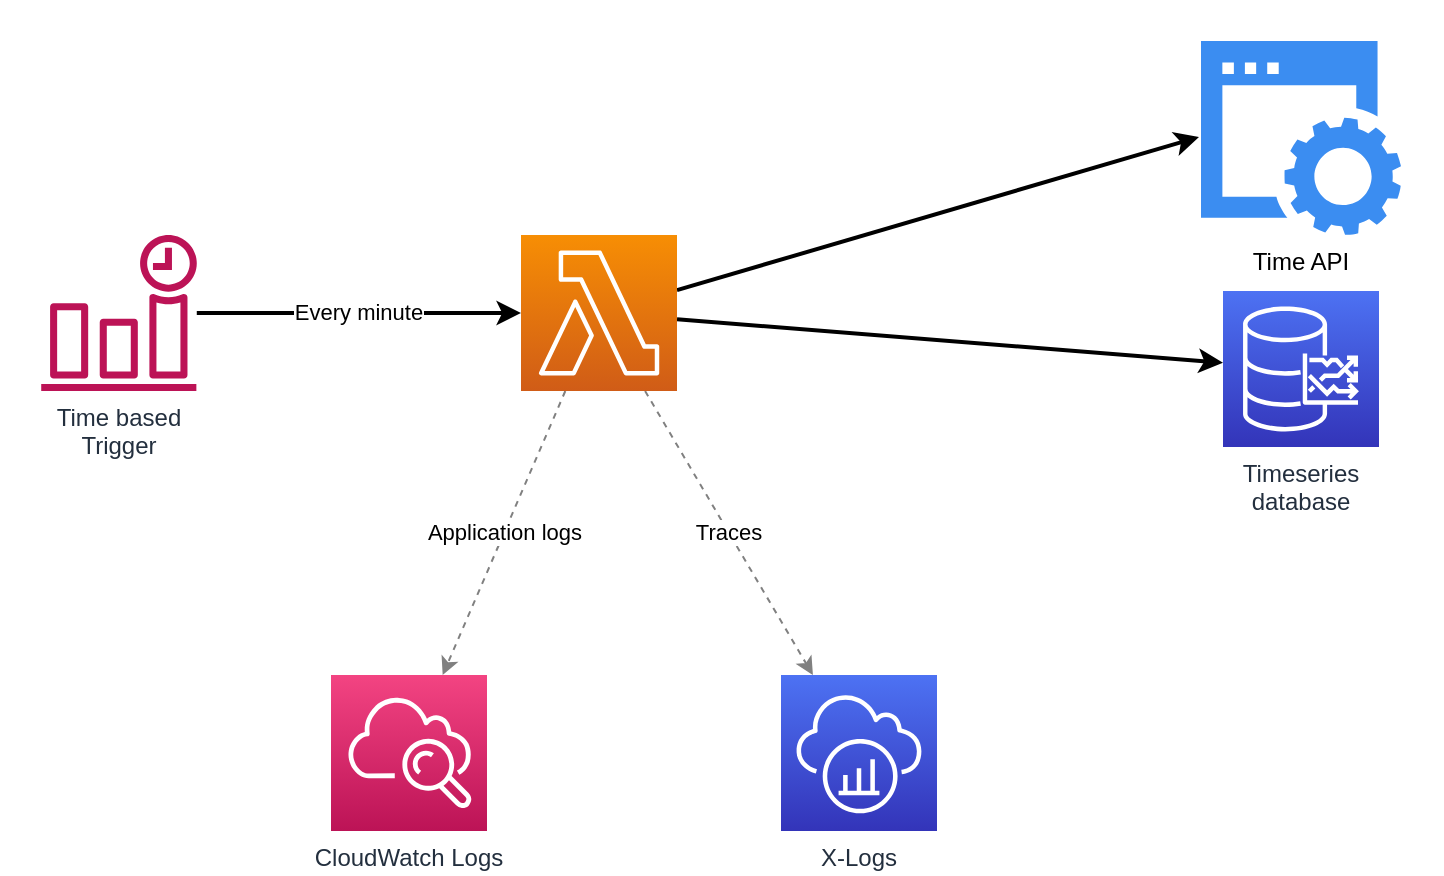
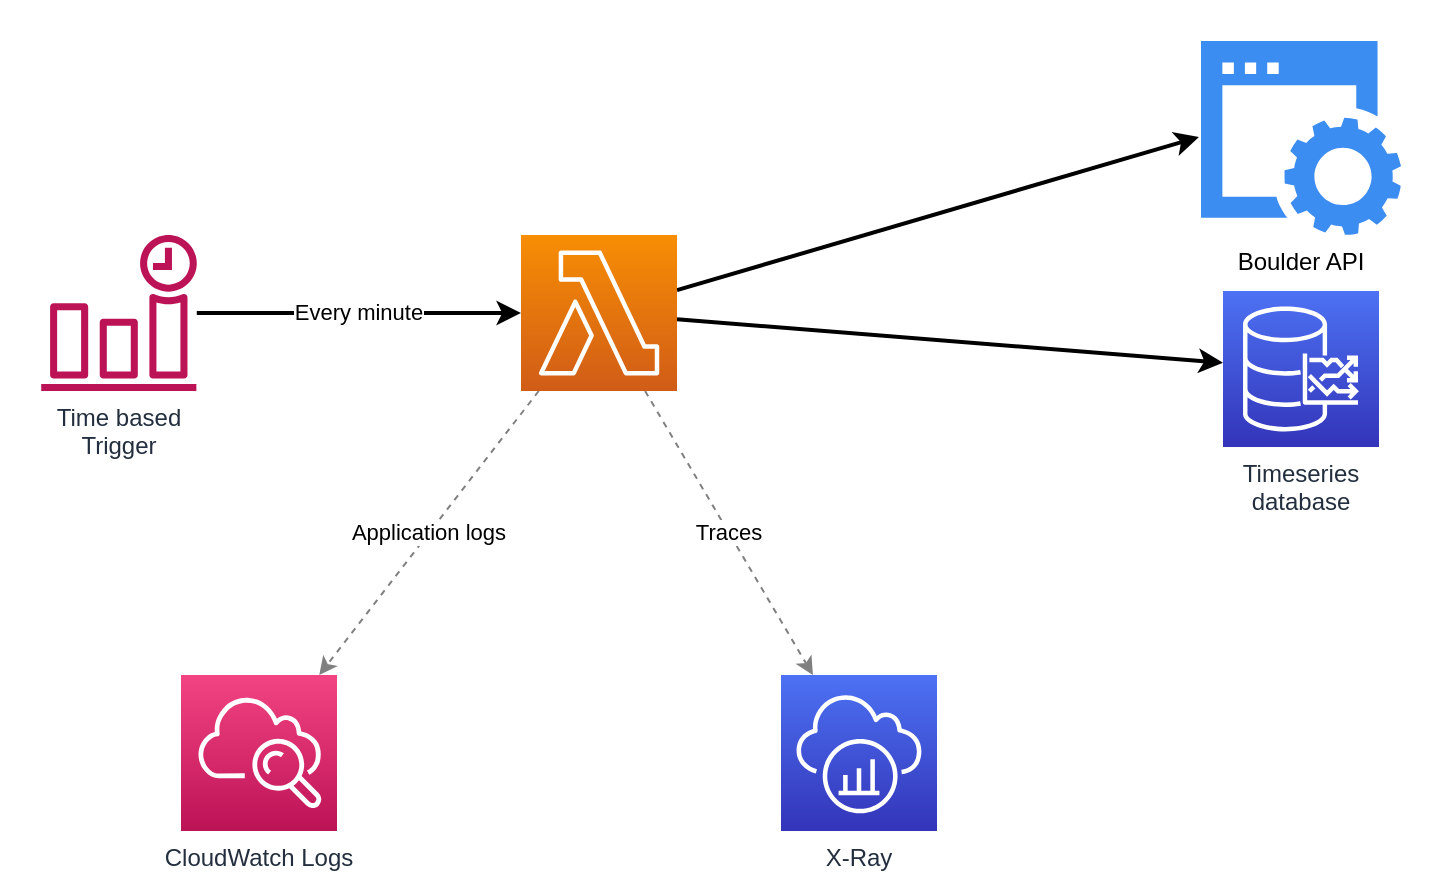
- <mxCell id="11" value="Time API" style="html=1;aspect=fixed;strokeColor=none;shadow=0;align=center;verticalAlign=top;fillColor=#3B8DF1;shape=mxgraph.gcp2.website;labelPosition=center;verticalLabelPosition=bottom;" vertex="1" parent="1"><mxGeometry x="600" y="20" width="100" height="97" as="geometry" /></mxCell>
+ <mxCell id="11" value="Boulder API" style="html=1;aspect=fixed;strokeColor=none;shadow=0;align=center;verticalAlign=top;fillColor=#3B8DF1;shape=mxgraph.gcp2.website;labelPosition=center;verticalLabelPosition=bottom;" vertex="1" parent="1"><mxGeometry x="600" y="20" width="100" height="97" as="geometry" /></mxCell>
- <mxCell id="7" value="CloudWatch Logs" style="outlineConnect=0;fontColor=#232F3E;gradientColor=#F34482;gradientDirection=north;fillColor=#BC1356;strokeColor=#ffffff;dashed=0;verticalLabelPosition=bottom;verticalAlign=top;align=center;html=1;fontSize=12;fontStyle=0;aspect=fixed;shape=mxgraph.aws4.resourceIcon;resIcon=mxgraph.aws4.cloudwatch;" vertex="1" parent="1"><mxGeometry x="165" y="337" width="78" height="78" as="geometry" /></mxCell>
+ <mxCell id="7" value="CloudWatch Logs" style="outlineConnect=0;fontColor=#232F3E;gradientColor=#F34482;gradientDirection=north;fillColor=#BC1356;strokeColor=#ffffff;dashed=0;verticalLabelPosition=bottom;verticalAlign=top;align=center;html=1;fontSize=12;fontStyle=0;aspect=fixed;shape=mxgraph.aws4.resourceIcon;resIcon=mxgraph.aws4.cloudwatch;" vertex="1" parent="1"><mxGeometry x="90" y="337" width="78" height="78" as="geometry" /></mxCell>
- <mxCell id="12" value="X-Logs" style="outlineConnect=0;fontColor=#232F3E;gradientColor=#4D72F3;gradientDirection=north;fillColor=#3334B9;strokeColor=#ffffff;dashed=0;verticalLabelPosition=bottom;verticalAlign=top;align=center;html=1;fontSize=12;fontStyle=0;aspect=fixed;shape=mxgraph.aws4.resourceIcon;resIcon=mxgraph.aws4.xray;" vertex="1" parent="1"><mxGeometry x="390" y="337" width="78" height="78" as="geometry" /></mxCell>
+ <mxCell id="12" value="X-Ray" style="outlineConnect=0;fontColor=#232F3E;gradientColor=#4D72F3;gradientDirection=north;fillColor=#3334B9;strokeColor=#ffffff;dashed=0;verticalLabelPosition=bottom;verticalAlign=top;align=center;html=1;fontSize=12;fontStyle=0;aspect=fixed;shape=mxgraph.aws4.resourceIcon;resIcon=mxgraph.aws4.xray;" vertex="1" parent="1"><mxGeometry x="390" y="337" width="78" height="78" as="geometry" /></mxCell>
